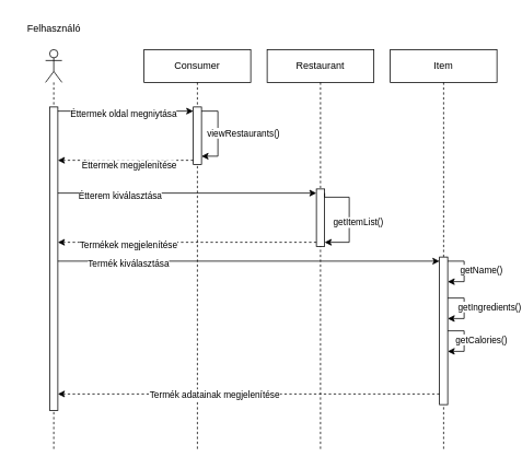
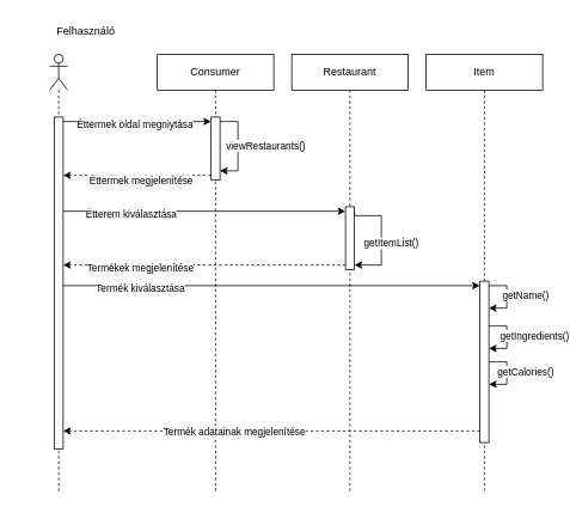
- <mxCell id="4" value="Felhasználó" style="text;html=1;align=center;verticalAlign=middle;resizable=0;points=[];autosize=1;strokeColor=none;fillColor=none;" vertex="1" parent="1"><mxGeometry x="20" y="20" width="90" height="30" as="geometry" /></mxCell>
+ <mxCell id="4" value="Felhasználó" style="text;html=1;align=center;verticalAlign=middle;resizable=0;points=[];autosize=1;strokeColor=none;fillColor=none;" vertex="1" parent="1"><mxGeometry x="50" y="20" width="90" height="30" as="geometry" /></mxCell>
